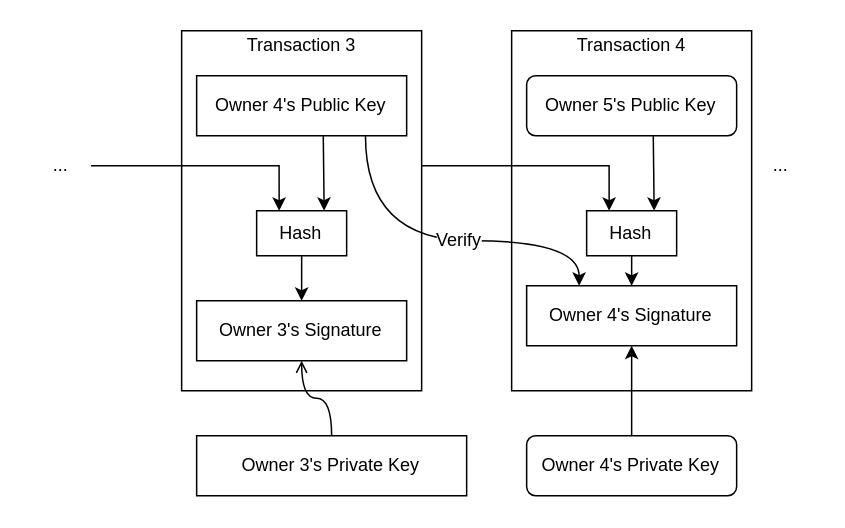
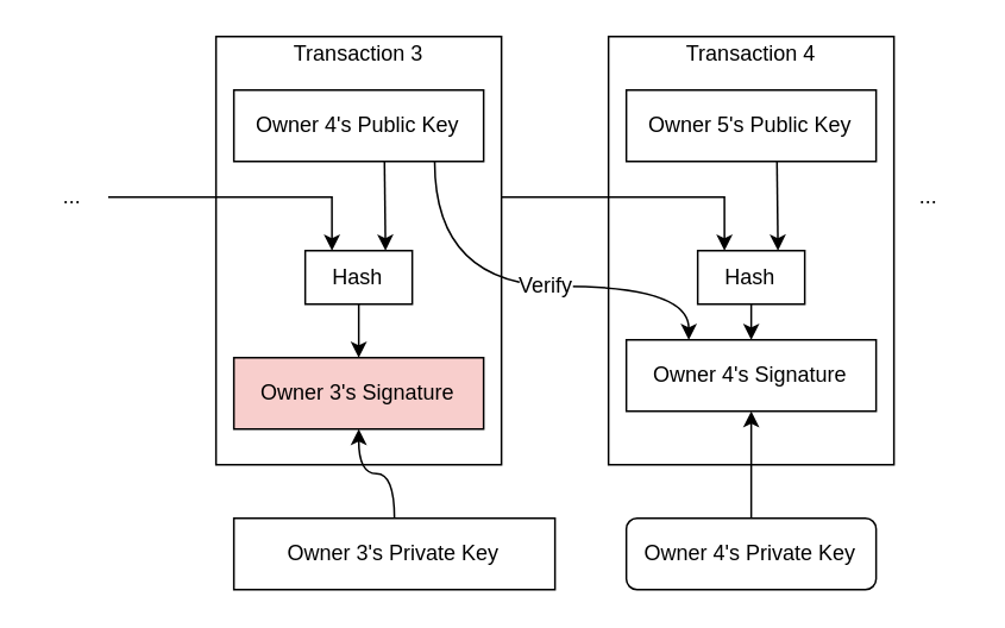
- <mxCell id="8" value="Owner 5's Public Key" style="whiteSpace=wrap;html=1;rounded=1;" vertex="1" parent="6"><mxGeometry x="10" y="30" width="140" height="40" as="geometry" /></mxCell>
+ <mxCell id="8" value="Owner 5's Public Key" style="rounded=0;whiteSpace=wrap;html=1;" vertex="1" parent="6"><mxGeometry x="10" y="30" width="140" height="40" as="geometry" /></mxCell>
- <mxCell id="22" value="Owner 3's Signature" style="rounded=0;whiteSpace=wrap;html=1;" vertex="1" parent="16"><mxGeometry x="10" y="180" width="140" height="40" as="geometry" /></mxCell>
+ <mxCell id="22" value="Owner 3's Signature" style="rounded=0;whiteSpace=wrap;html=1;fillColor=#f8cecc;" vertex="1" parent="16"><mxGeometry x="10" y="180" width="140" height="40" as="geometry" /></mxCell>
- <mxCell id="28" style="edgeStyle=orthogonalEdgeStyle;curved=1;rounded=0;orthogonalLoop=1;jettySize=auto;html=1;exitX=0.5;exitY=0;exitDx=0;exitDy=0;entryX=0.5;entryY=1;entryDx=0;entryDy=0;endArrow=open;" edge="1" parent="1" source="29" target="22"><mxGeometry relative="1" as="geometry" /></mxCell>
+ <mxCell id="28" style="edgeStyle=orthogonalEdgeStyle;curved=1;rounded=0;orthogonalLoop=1;jettySize=auto;html=1;exitX=0.5;exitY=0;exitDx=0;exitDy=0;entryX=0.5;entryY=1;entryDx=0;entryDy=0;" edge="1" parent="1" source="29" target="22"><mxGeometry relative="1" as="geometry" /></mxCell>
